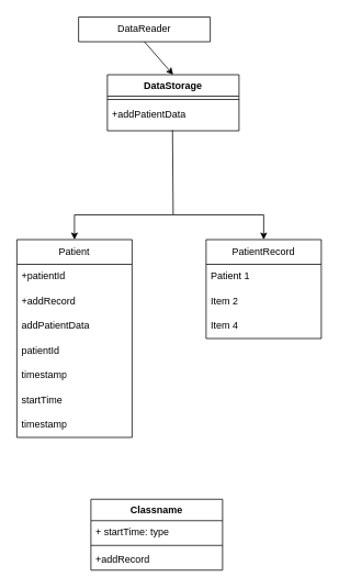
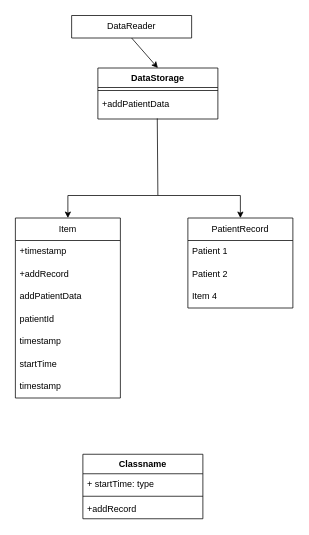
- <mxCell id="4" value="&lt;font style=&quot;vertical-align: inherit;&quot;&gt;&lt;font style=&quot;vertical-align: inherit;&quot;&gt;Patient&lt;/font&gt;&lt;/font&gt;" style="swimlane;fontStyle=0;childLayout=stackLayout;horizontal=1;startSize=30;horizontalStack=0;resizeParent=1;resizeParentMax=0;resizeLast=0;collapsible=1;marginBottom=0;whiteSpace=wrap;html=1;" vertex="1" parent="1"><mxGeometry x="20" y="290" width="140" height="240" as="geometry" /></mxCell>
+ <mxCell id="4" value="&lt;font style=&quot;vertical-align: inherit;&quot;&gt;&lt;font style=&quot;vertical-align: inherit;&quot;&gt;Item&lt;/font&gt;&lt;/font&gt;" style="swimlane;fontStyle=0;childLayout=stackLayout;horizontal=1;startSize=30;horizontalStack=0;resizeParent=1;resizeParentMax=0;resizeLast=0;collapsible=1;marginBottom=0;whiteSpace=wrap;html=1;" vertex="1" parent="1"><mxGeometry x="20" y="290" width="140" height="240" as="geometry" /></mxCell>
- <mxCell id="5" value="&lt;font style=&quot;vertical-align: inherit;&quot;&gt;&lt;font style=&quot;vertical-align: inherit;&quot;&gt;+patientId&lt;/font&gt;&lt;/font&gt;" style="text;strokeColor=none;fillColor=none;align=left;verticalAlign=middle;spacingLeft=4;spacingRight=4;overflow=hidden;points=[[0,0.5],[1,0.5]];portConstraint=eastwest;rotatable=0;whiteSpace=wrap;html=1;" vertex="1" parent="4"><mxGeometry y="30" width="140" height="30" as="geometry" /></mxCell>
+ <mxCell id="5" value="&lt;font style=&quot;vertical-align: inherit;&quot;&gt;&lt;font style=&quot;vertical-align: inherit;&quot;&gt;+timestamp&lt;/font&gt;&lt;/font&gt;" style="text;strokeColor=none;fillColor=none;align=left;verticalAlign=middle;spacingLeft=4;spacingRight=4;overflow=hidden;points=[[0,0.5],[1,0.5]];portConstraint=eastwest;rotatable=0;whiteSpace=wrap;html=1;" vertex="1" parent="4"><mxGeometry y="30" width="140" height="30" as="geometry" /></mxCell>
- <mxCell id="14" value="Item 2" style="text;strokeColor=none;fillColor=none;align=left;verticalAlign=middle;spacingLeft=4;spacingRight=4;overflow=hidden;points=[[0,0.5],[1,0.5]];portConstraint=eastwest;rotatable=0;whiteSpace=wrap;html=1;" vertex="1" parent="12"><mxGeometry y="60" width="140" height="30" as="geometry" /></mxCell>
+ <mxCell id="14" value="Patient 2" style="text;strokeColor=none;fillColor=none;align=left;verticalAlign=middle;spacingLeft=4;spacingRight=4;overflow=hidden;points=[[0,0.5],[1,0.5]];portConstraint=eastwest;rotatable=0;whiteSpace=wrap;html=1;" vertex="1" parent="12"><mxGeometry y="60" width="140" height="30" as="geometry" /></mxCell>
